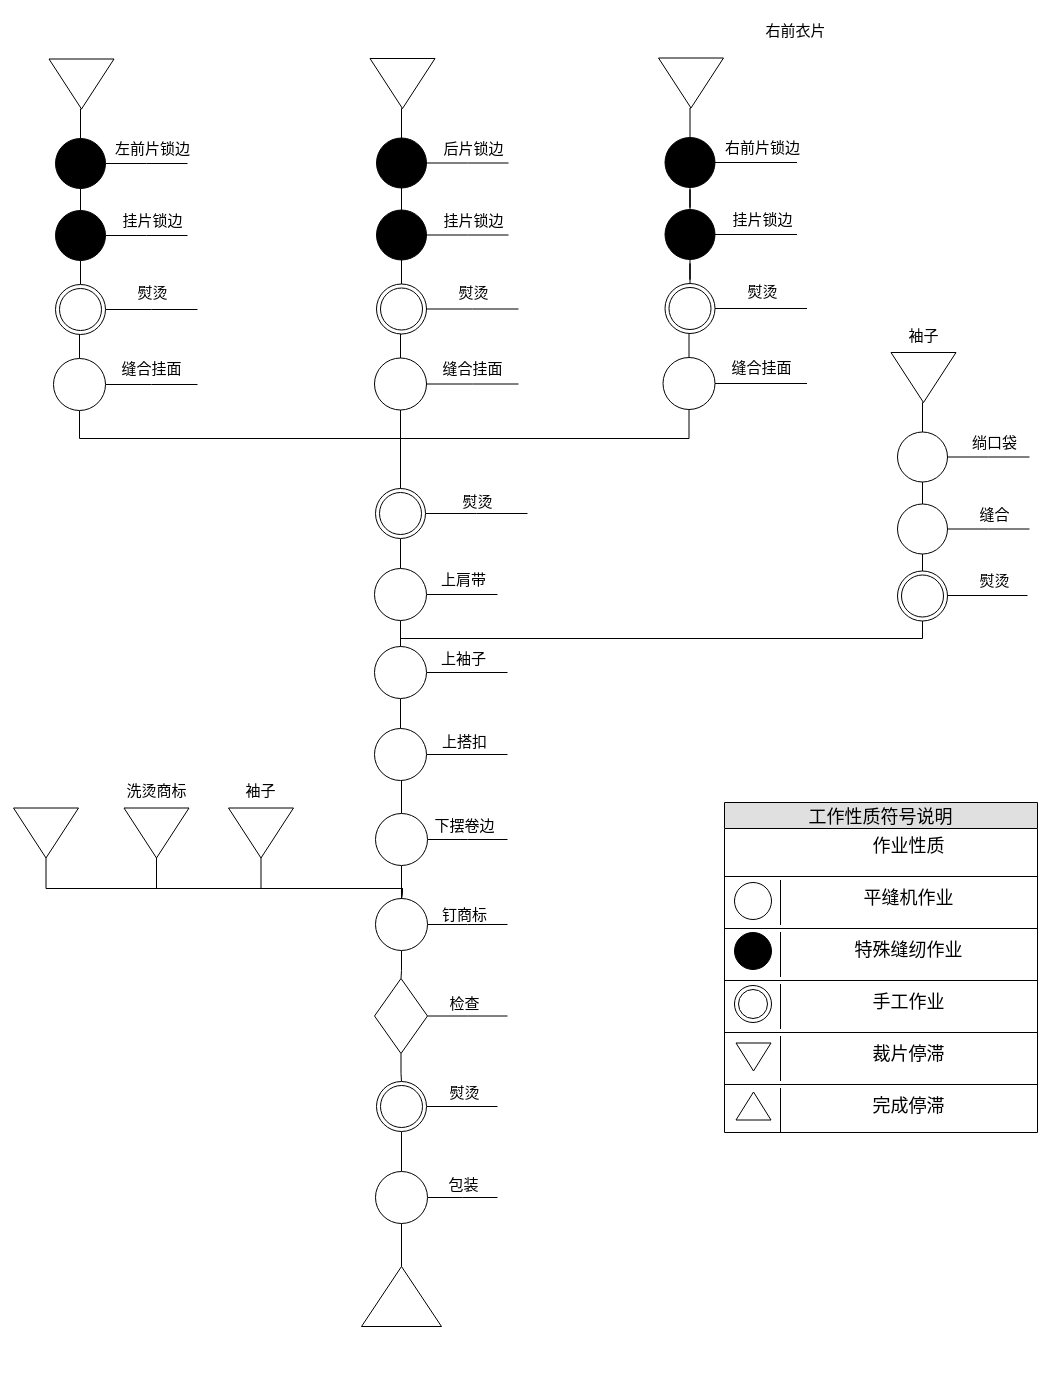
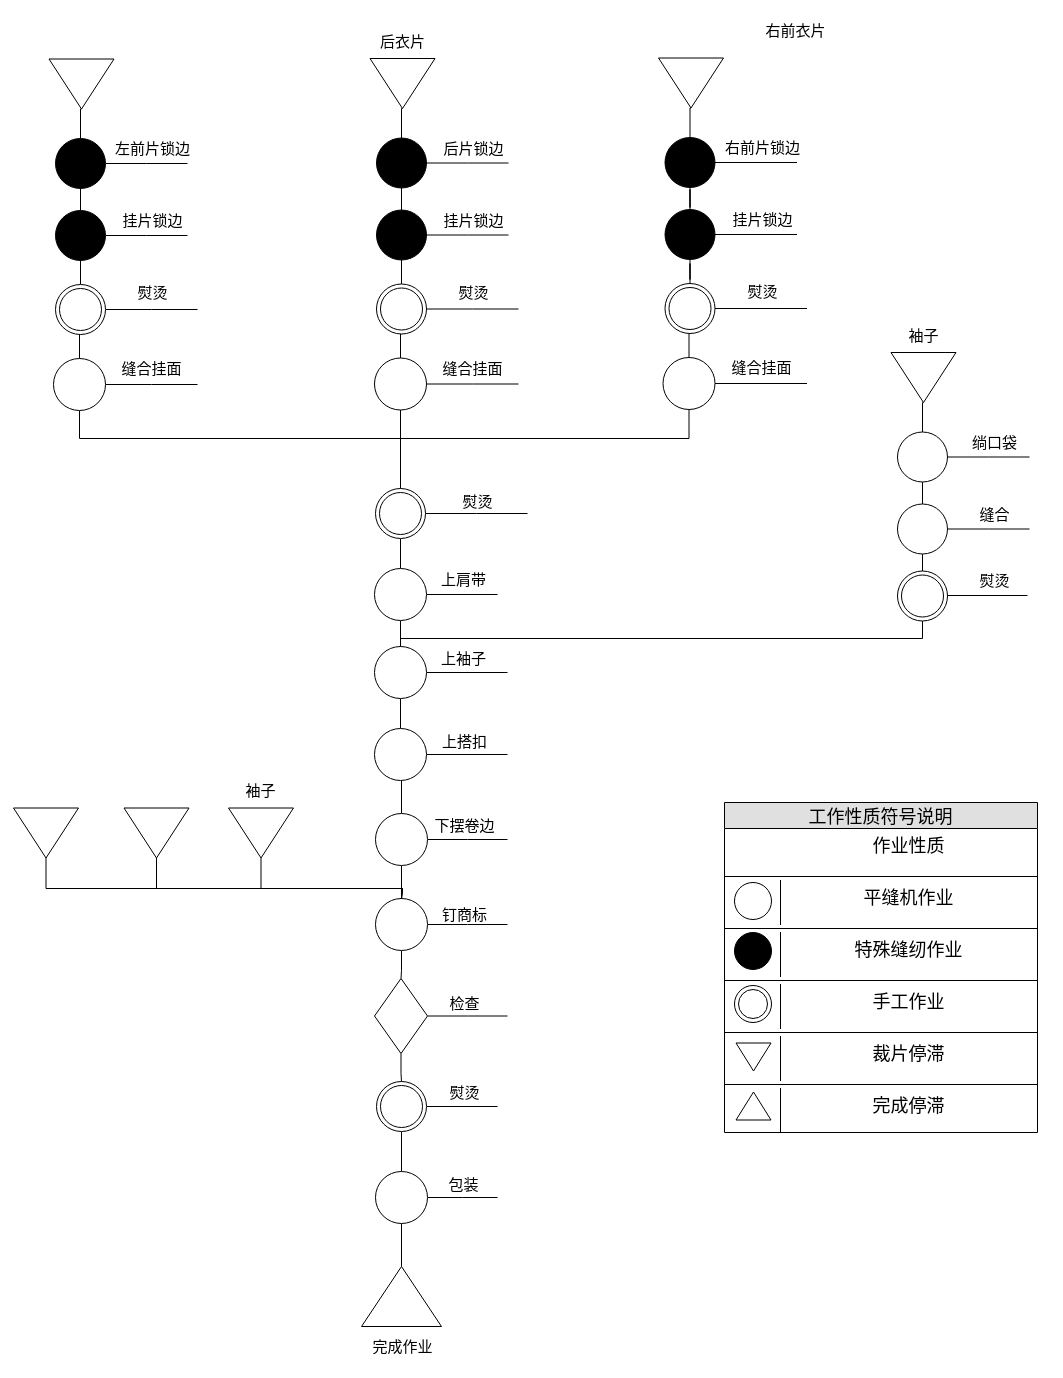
+ <mxCell id="34" value="&lt;font style=&quot;font-size: 15px&quot;&gt;后衣片&lt;/font&gt;" style="text;html=1;strokeColor=none;fillColor=none;align=center;verticalAlign=middle;whiteSpace=wrap;rounded=0;" parent="1" vertex="1"><mxGeometry x="368.5" y="30.5" width="67" height="20" as="geometry" /></mxCell>
- <mxCell id="116" value="&lt;span style=&quot;font-size: 15px&quot;&gt;洗烫商标&lt;/span&gt;" style="text;html=1;strokeColor=none;fillColor=none;align=center;verticalAlign=middle;whiteSpace=wrap;rounded=0;" vertex="1" parent="1"><mxGeometry x="122.5" y="780" width="67" height="20" as="geometry" /></mxCell>
+ <mxCell id="95" value="&lt;span style=&quot;font-size: 15px&quot;&gt;完成作业&lt;/span&gt;" style="text;html=1;strokeColor=none;fillColor=none;align=center;verticalAlign=middle;whiteSpace=wrap;rounded=0;fontStyle=0;horizontal=1;" vertex="1" parent="1"><mxGeometry x="355.5" y="1336" width="93" height="20" as="geometry" /></mxCell>
